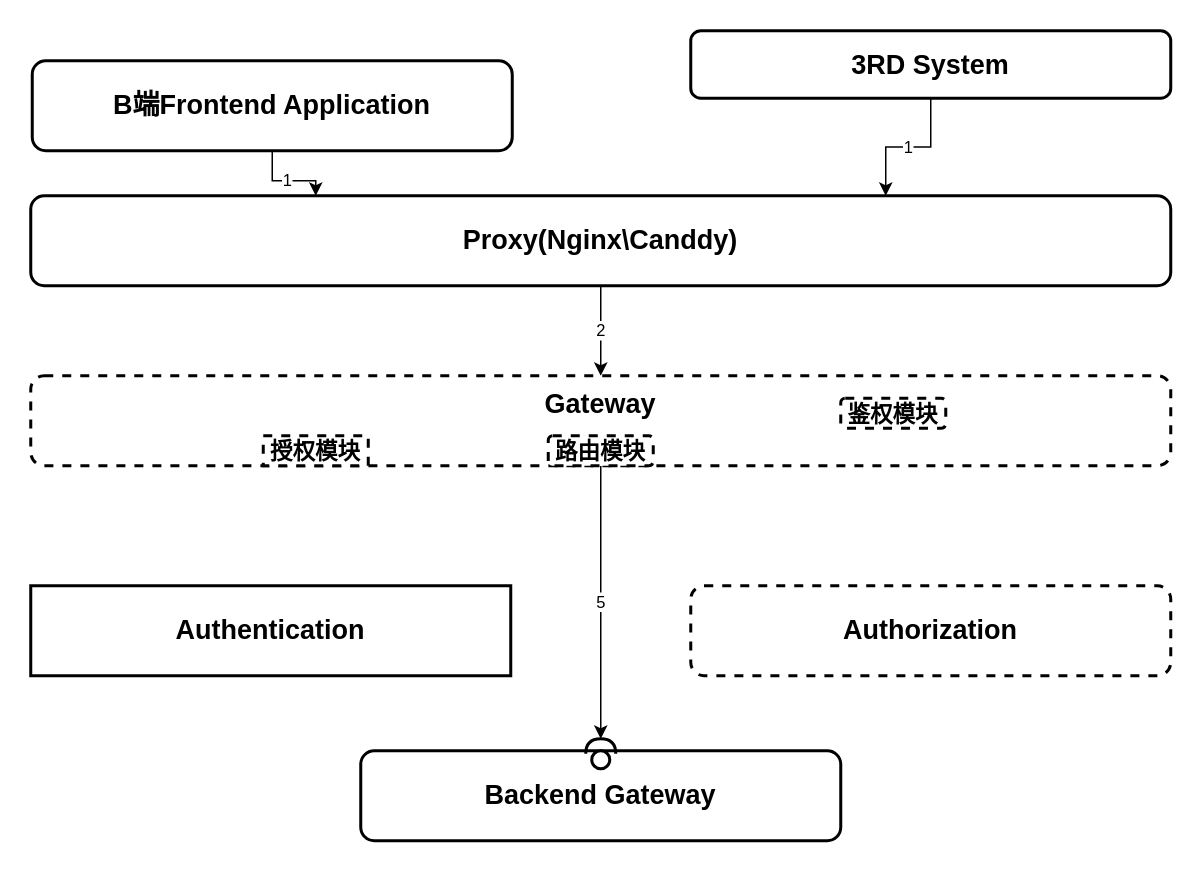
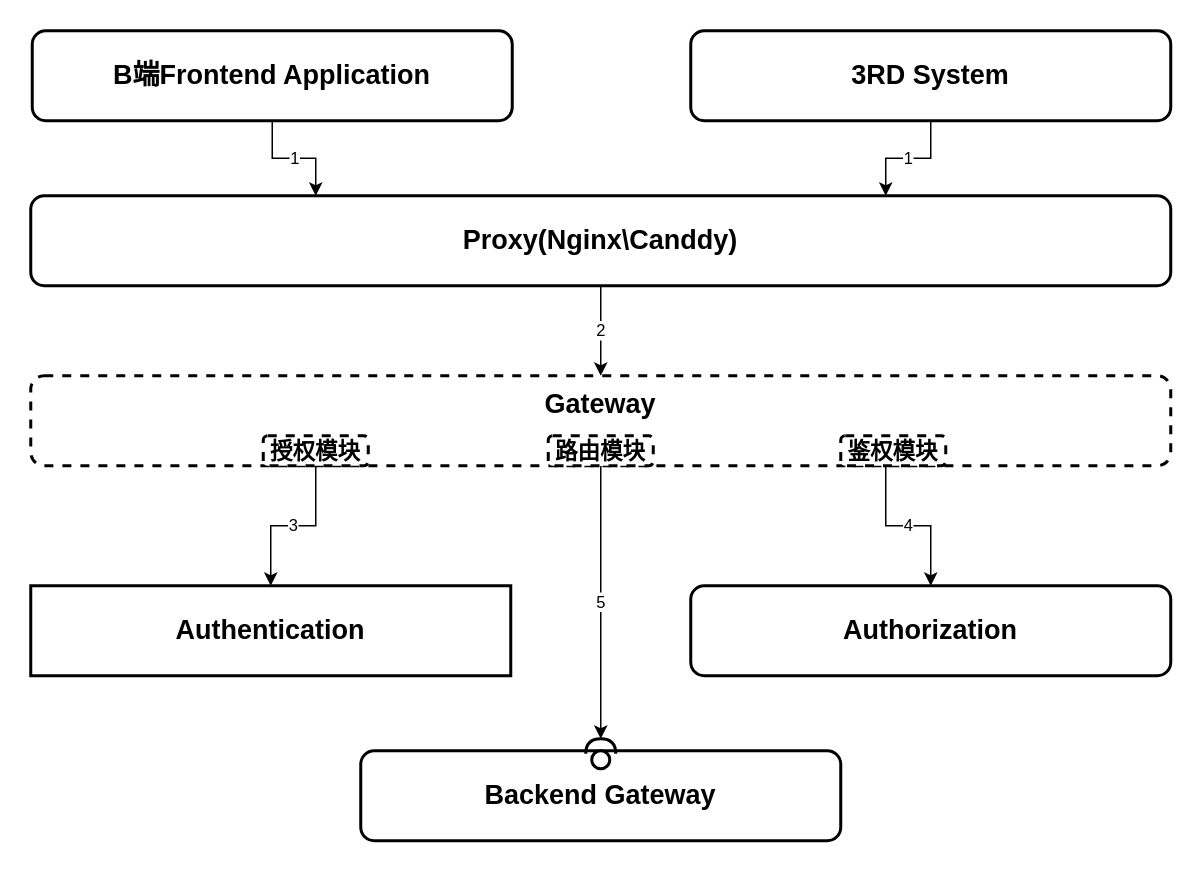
- <mxCell id="13" value="3RD System" style="rounded=1;whiteSpace=wrap;html=1;strokeWidth=2;fontSize=18;fontStyle=1" parent="1" vertex="1"><mxGeometry x="460" y="20" width="320" height="45" as="geometry" /></mxCell>
+ <mxCell id="13" value="3RD System" style="rounded=1;whiteSpace=wrap;html=1;strokeWidth=2;fontSize=18;fontStyle=1" parent="1" vertex="1"><mxGeometry x="460" y="20" width="320" height="60" as="geometry" /></mxCell>
- <mxCell id="11" value="B端Frontend Application" style="rounded=1;whiteSpace=wrap;html=1;strokeWidth=2;fontSize=18;fontStyle=1" parent="1" vertex="1"><mxGeometry x="21" y="40" width="320" height="60" as="geometry" /></mxCell>
+ <mxCell id="11" value="B端Frontend Application" style="rounded=1;whiteSpace=wrap;html=1;strokeWidth=2;fontSize=18;fontStyle=1" parent="1" vertex="1"><mxGeometry x="21" y="20" width="320" height="60" as="geometry" /></mxCell>
- <mxCell id="17" value="鉴权模块" style="rounded=1;whiteSpace=wrap;html=1;strokeWidth=2;fontSize=15;fontStyle=1;dashed=1;" vertex="1" parent="1"><mxGeometry x="560" y="265" width="70" height="20" as="geometry" /></mxCell>
+ <mxCell id="17" value="鉴权模块" style="rounded=1;whiteSpace=wrap;html=1;strokeWidth=2;fontSize=15;fontStyle=1;dashed=1;" vertex="1" parent="1"><mxGeometry x="560" y="290" width="70" height="20" as="geometry" /></mxCell>
- <mxCell id="16" value="授权模块" style="whiteSpace=wrap;html=1;strokeWidth=2;fontSize=15;fontStyle=1;dashed=1;rounded=0;" vertex="1" parent="1"><mxGeometry x="175" y="290" width="70" height="20" as="geometry" /></mxCell>
+ <mxCell id="16" value="授权模块" style="rounded=1;whiteSpace=wrap;html=1;strokeWidth=2;fontSize=15;fontStyle=1;dashed=1;" vertex="1" parent="1"><mxGeometry x="175" y="290" width="70" height="20" as="geometry" /></mxCell>
+ <mxCell id="4" value="3" style="edgeStyle=orthogonalEdgeStyle;rounded=0;orthogonalLoop=1;jettySize=auto;html=1;exitX=0.25;exitY=1;exitDx=0;exitDy=0;" parent="1" source="7" target="8" edge="1"><mxGeometry relative="1" as="geometry" /></mxCell>
+ <mxCell id="5" value="4" style="edgeStyle=orthogonalEdgeStyle;rounded=0;orthogonalLoop=1;jettySize=auto;html=1;exitX=0.75;exitY=1;exitDx=0;exitDy=0;" parent="1" source="7" target="9" edge="1"><mxGeometry relative="1" as="geometry" /></mxCell>
- <mxCell id="9" value="Authorization" style="rounded=1;whiteSpace=wrap;html=1;strokeWidth=2;fontSize=18;fontStyle=1;dashed=1;" parent="1" vertex="1"><mxGeometry x="460" y="390" width="320" height="60" as="geometry" /></mxCell>
+ <mxCell id="9" value="Authorization" style="rounded=1;whiteSpace=wrap;html=1;strokeWidth=2;fontSize=18;fontStyle=1" parent="1" vertex="1"><mxGeometry x="460" y="390" width="320" height="60" as="geometry" /></mxCell>
